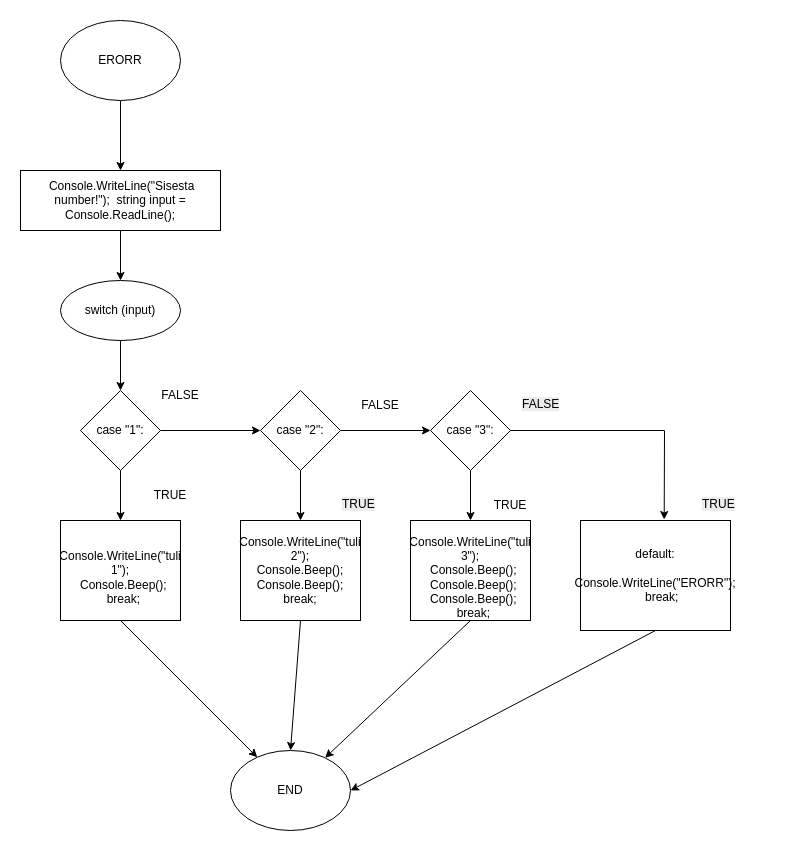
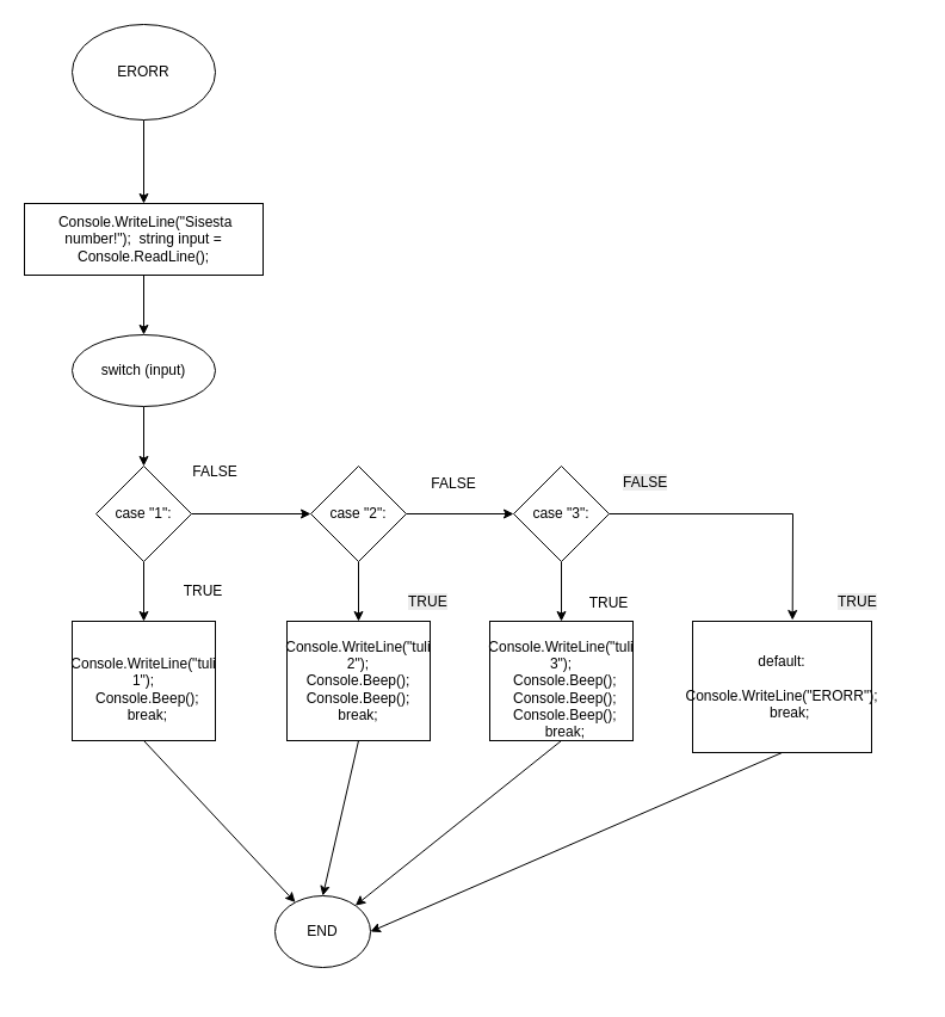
- <mxCell id="2" value="END" style="ellipse;whiteSpace=wrap;html=1;" vertex="1" parent="1"><mxGeometry x="230" y="750" width="120" height="80" as="geometry" /></mxCell>
+ <mxCell id="2" value="END" style="ellipse;whiteSpace=wrap;html=1;" vertex="1" parent="1"><mxGeometry x="230" y="750" width="80" height="60" as="geometry" /></mxCell>
